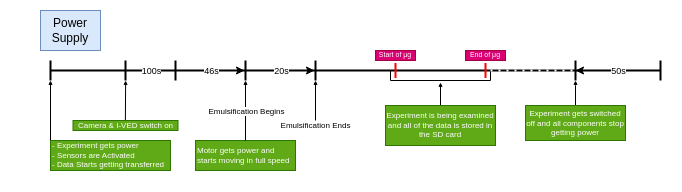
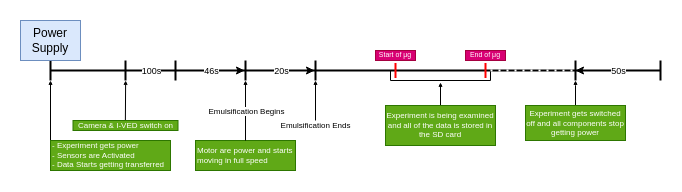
- <mxCell id="4" value="Power Supply" style="text;html=1;strokeColor=#6c8ebf;fillColor=#dae8fc;align=center;verticalAlign=middle;whiteSpace=wrap;rounded=0;" parent="1" vertex="1"><mxGeometry x="40" y="10" width="60" height="40" as="geometry" /></mxCell>
+ <mxCell id="4" value="Power Supply" style="text;html=1;strokeColor=#6c8ebf;fillColor=#dae8fc;align=center;verticalAlign=middle;whiteSpace=wrap;rounded=0;" parent="1" vertex="1"><mxGeometry x="20" y="20" width="60" height="40" as="geometry" /></mxCell>
- <mxCell id="20" value="&lt;span style=&quot;font-size: 8px; background-color: initial;&quot;&gt;Motor gets power and starts moving in full speed&lt;br&gt;&lt;/span&gt;" style="text;html=1;strokeColor=#2D7600;fillColor=#60a917;align=left;verticalAlign=middle;whiteSpace=wrap;rounded=0;fontColor=#ffffff;fontSize=8;spacing=2;" parent="1" vertex="1"><mxGeometry x="195" y="140" width="100" height="30" as="geometry" /></mxCell>
+ <mxCell id="20" value="&lt;span style=&quot;font-size: 8px; background-color: initial;&quot;&gt;Motor are power and starts moving in full speed&lt;br&gt;&lt;/span&gt;" style="text;html=1;strokeColor=#2D7600;fillColor=#60a917;align=left;verticalAlign=middle;whiteSpace=wrap;rounded=0;fontColor=#ffffff;fontSize=8;spacing=2;" parent="1" vertex="1"><mxGeometry x="195" y="140" width="100" height="30" as="geometry" /></mxCell>
